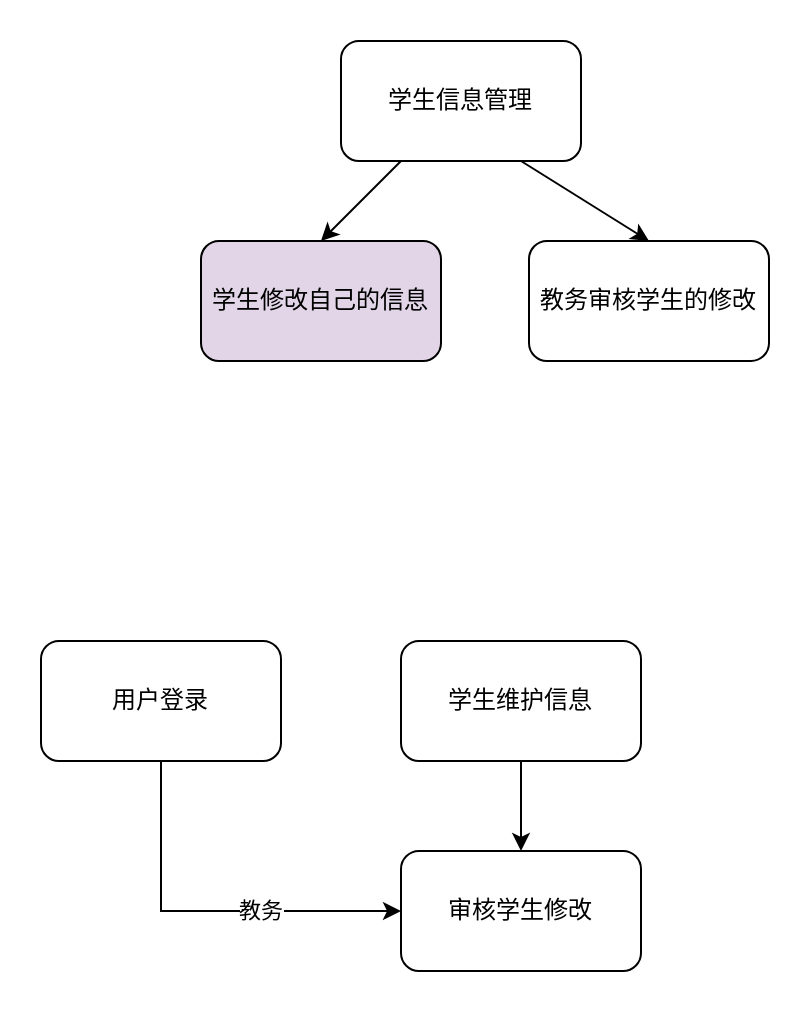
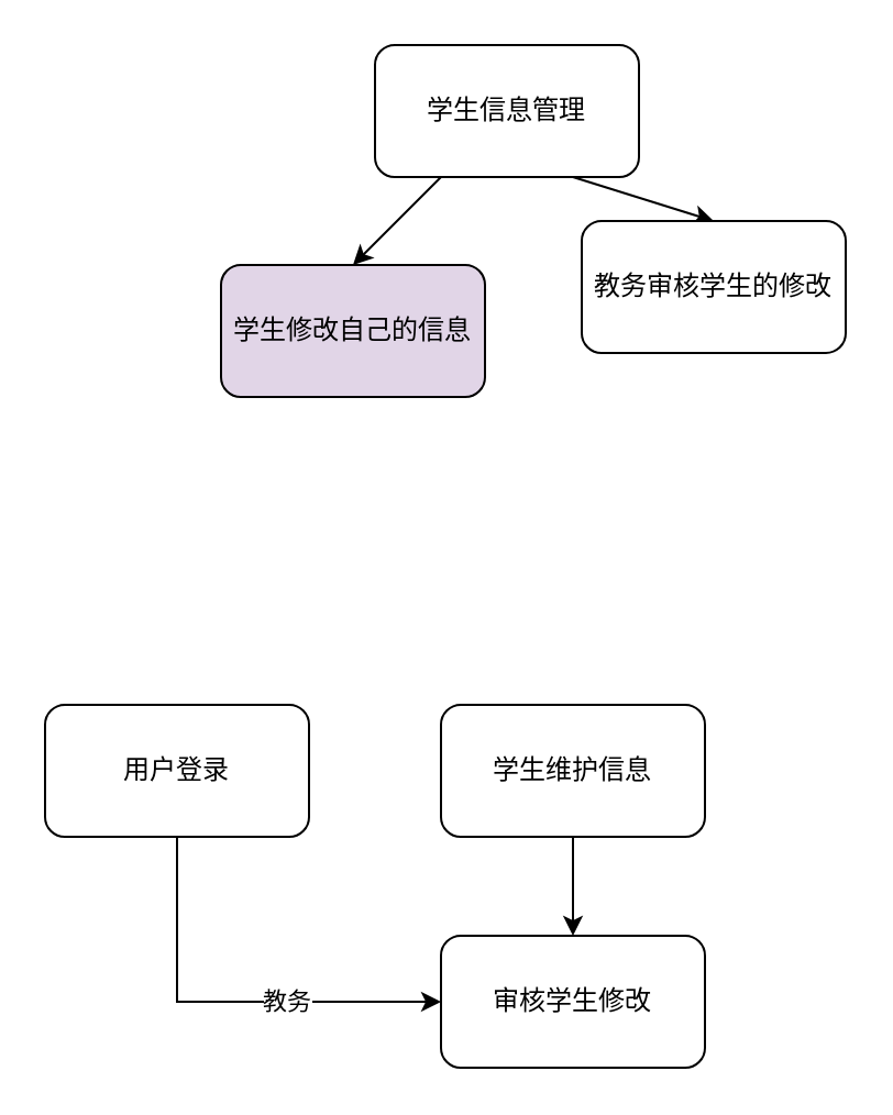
- <mxCell id="6" value="教务审核学生的修改" style="rounded=1;whiteSpace=wrap;html=1;" parent="1" vertex="1"><mxGeometry x="264" y="120" width="120" height="60" as="geometry" /></mxCell>
+ <mxCell id="6" value="教务审核学生的修改" style="rounded=1;whiteSpace=wrap;html=1;" parent="1" vertex="1"><mxGeometry x="264" y="100" width="120" height="60" as="geometry" /></mxCell>
